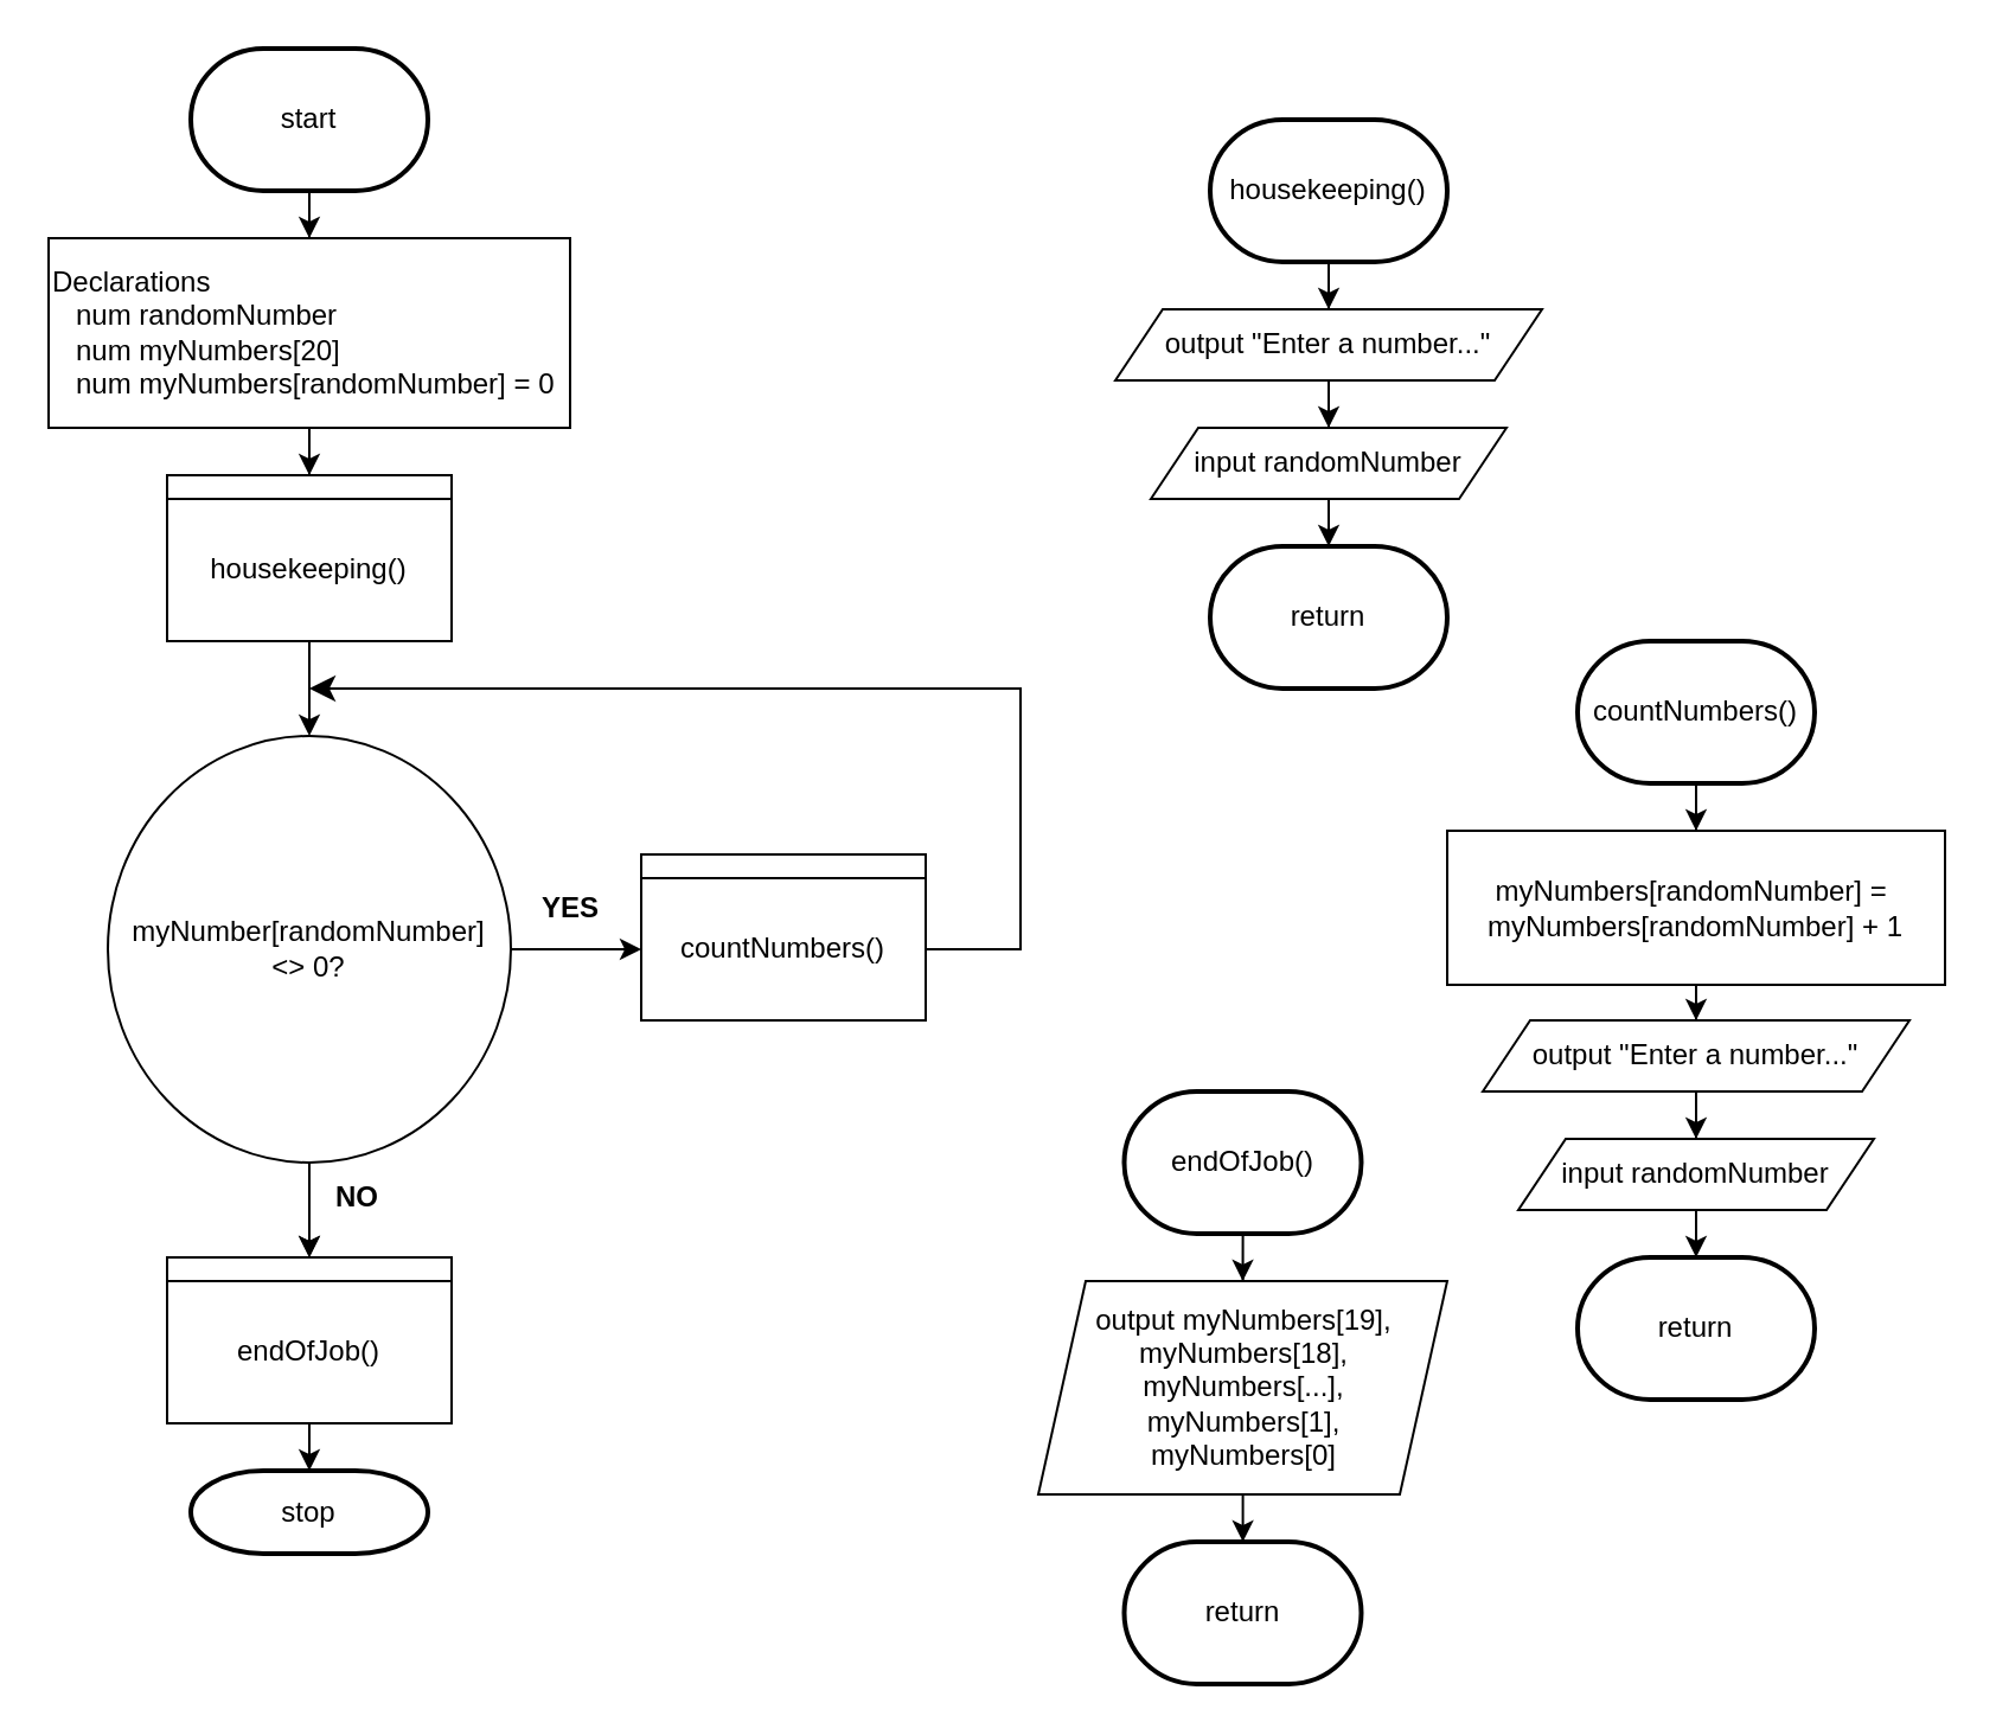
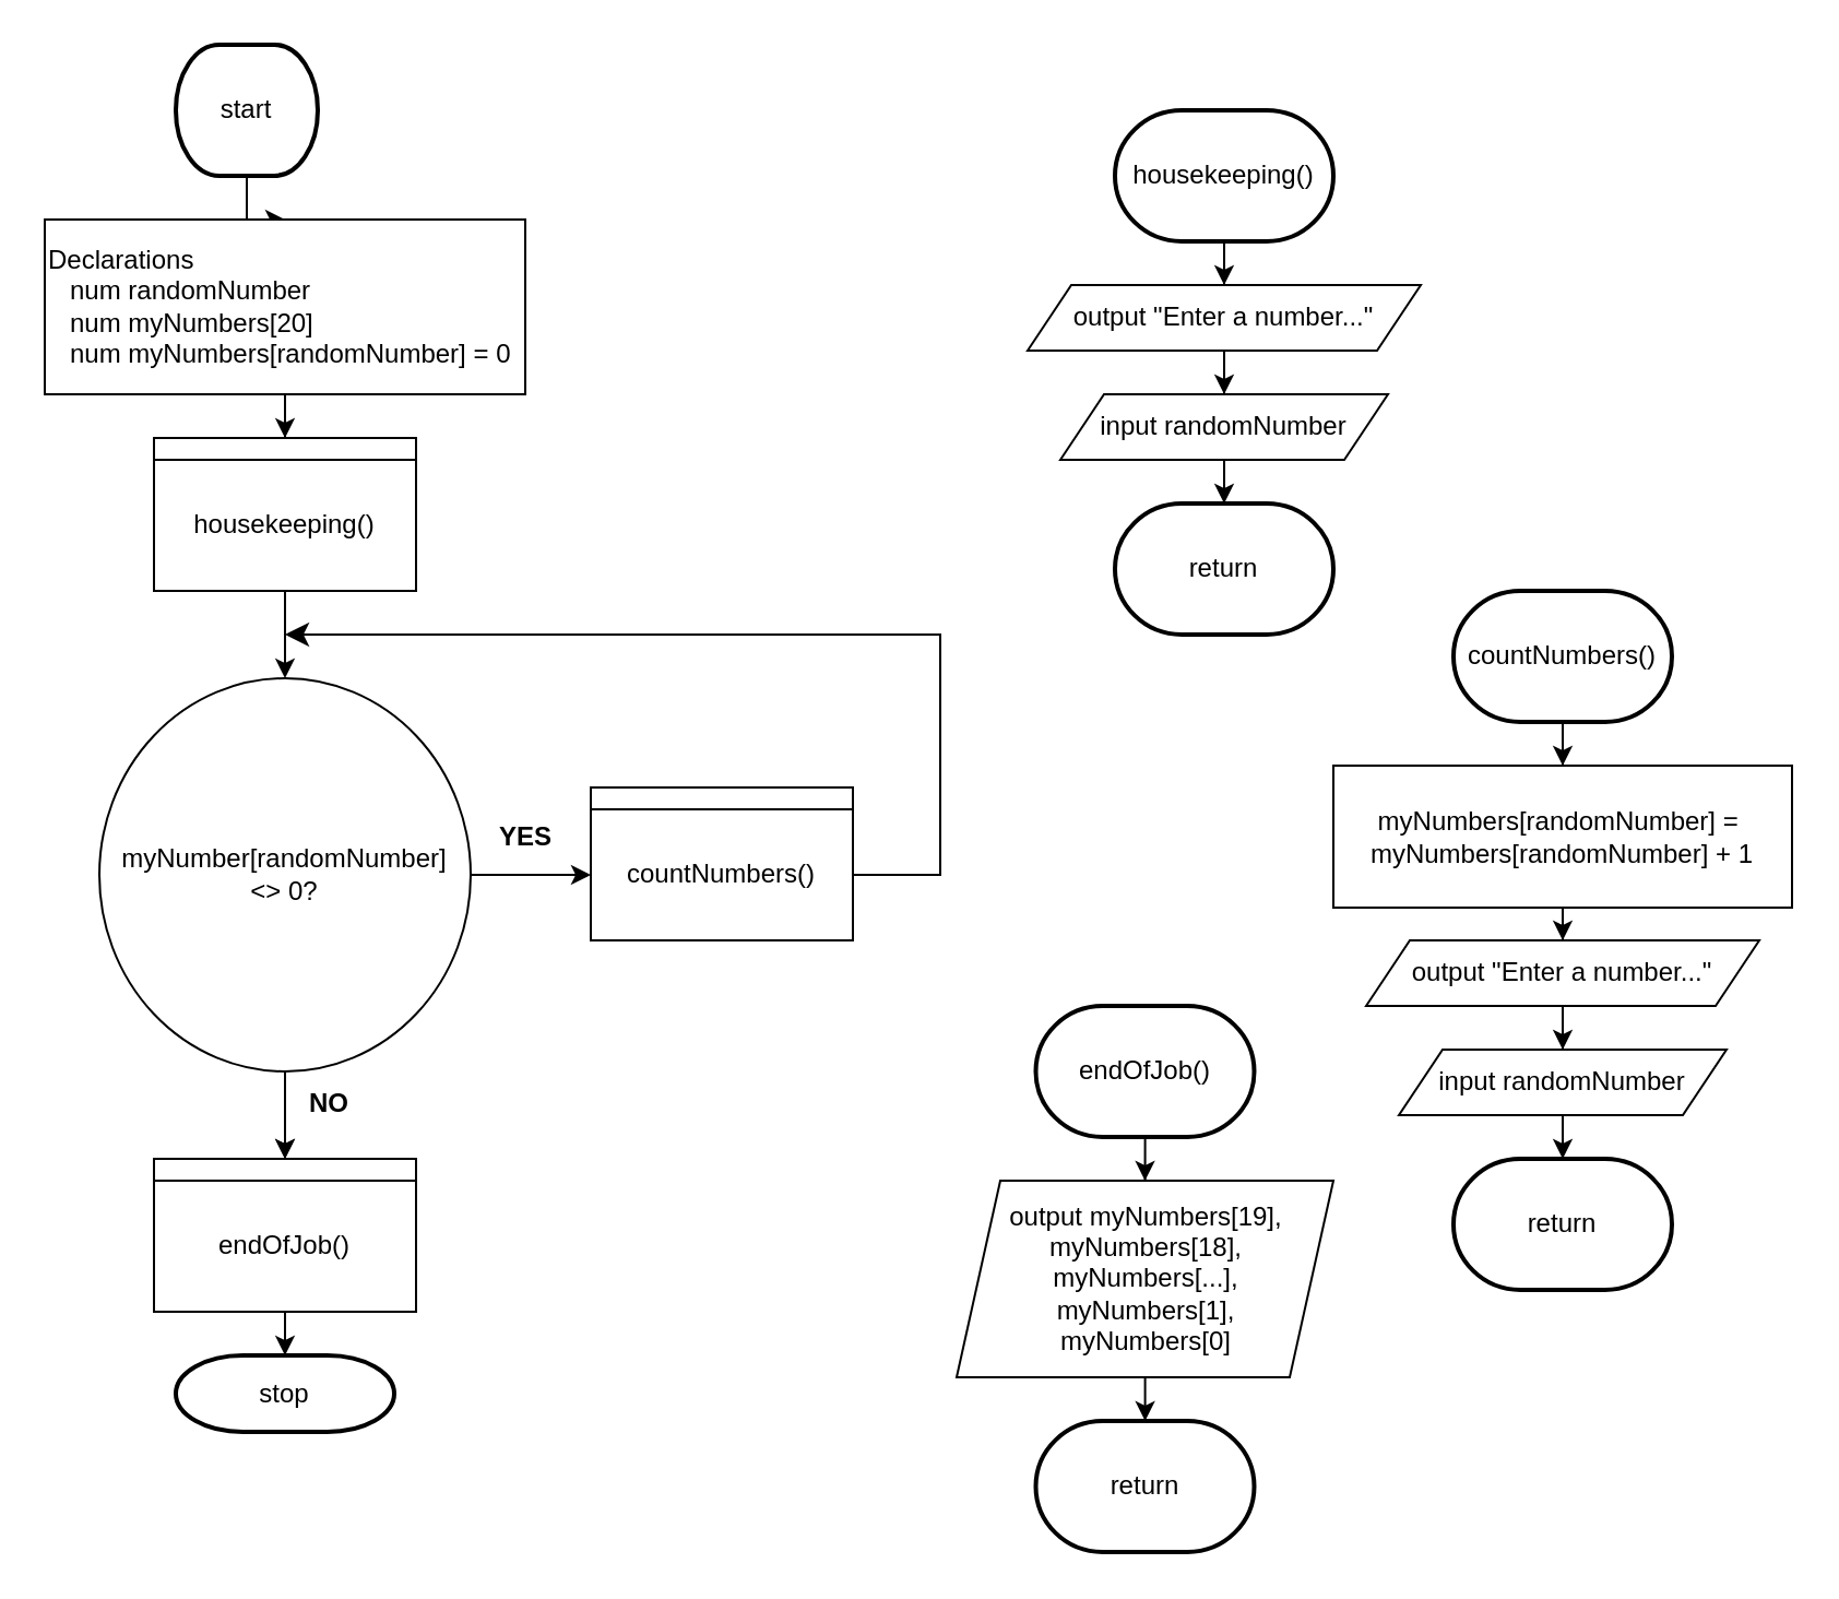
- <mxCell id="3" value="start" style="strokeWidth=2;html=1;shape=mxgraph.flowchart.terminator;whiteSpace=wrap;" vertex="1" parent="1"><mxGeometry x="80" width="100" height="60" as="geometry" y="20" /></mxCell>
+ <mxCell id="3" value="start" style="strokeWidth=2;html=1;shape=mxgraph.flowchart.terminator;whiteSpace=wrap;" vertex="1" parent="1"><mxGeometry x="80" y="20" width="65" height="60" as="geometry" /></mxCell>
